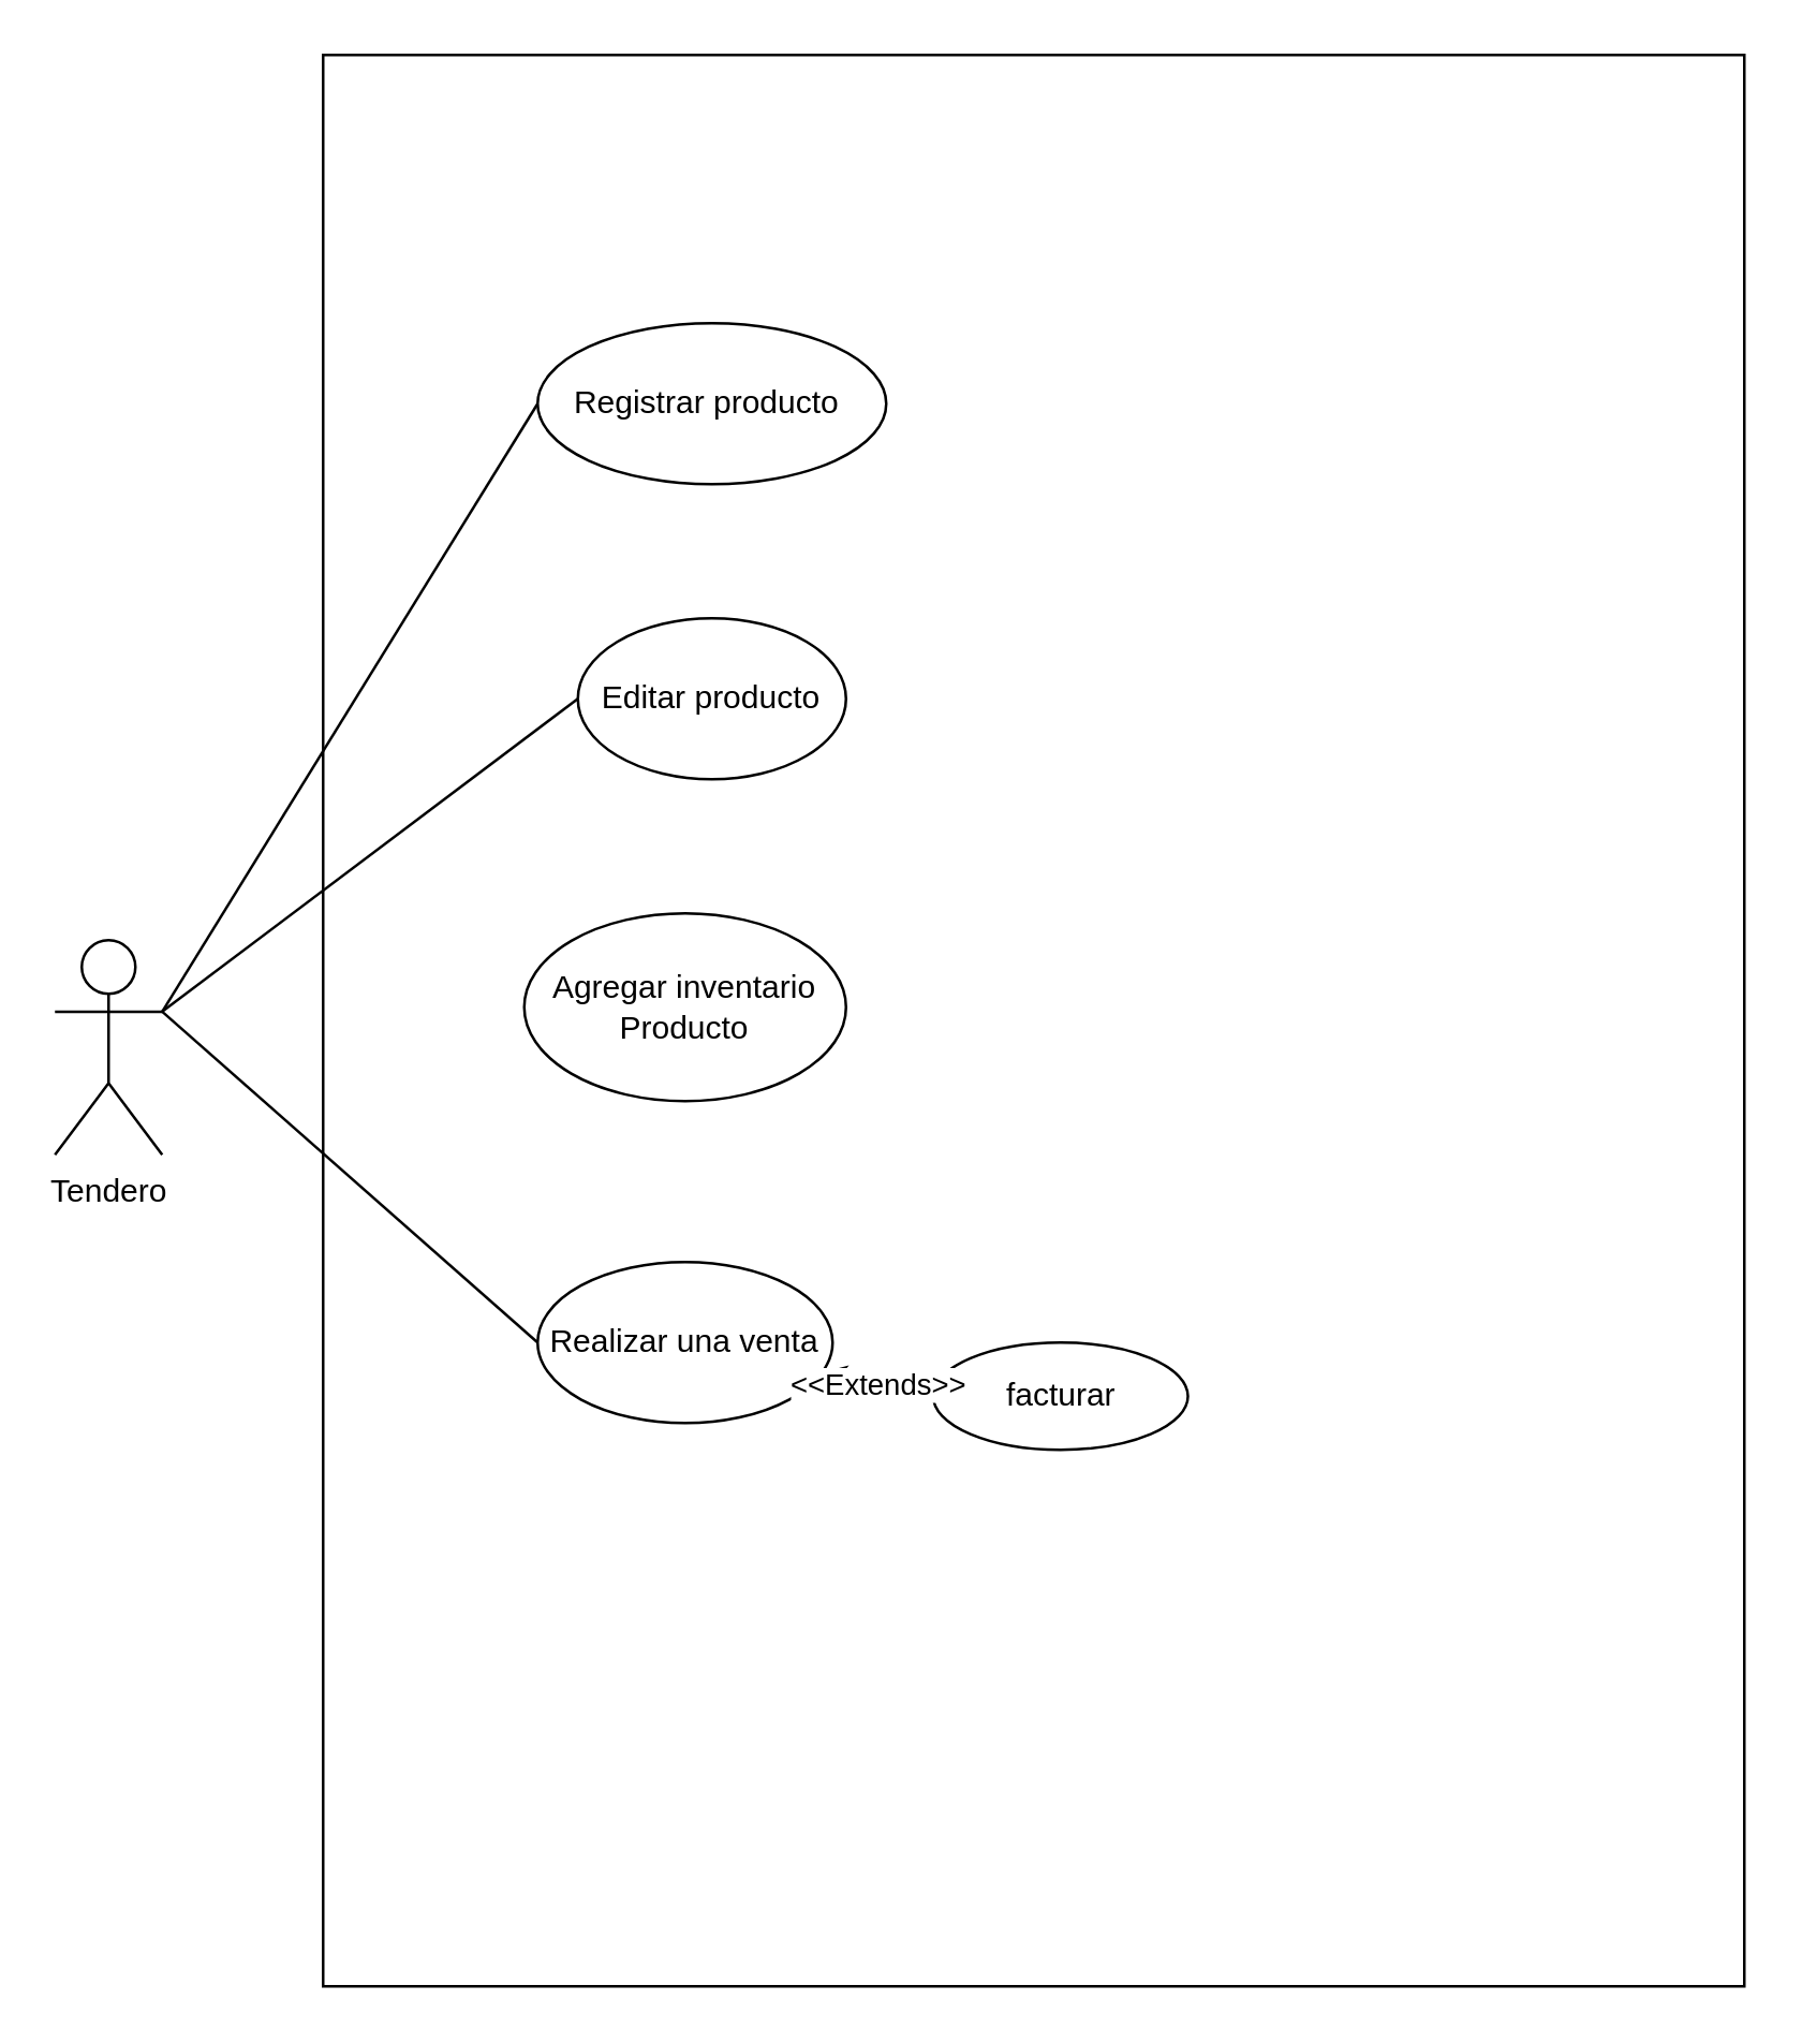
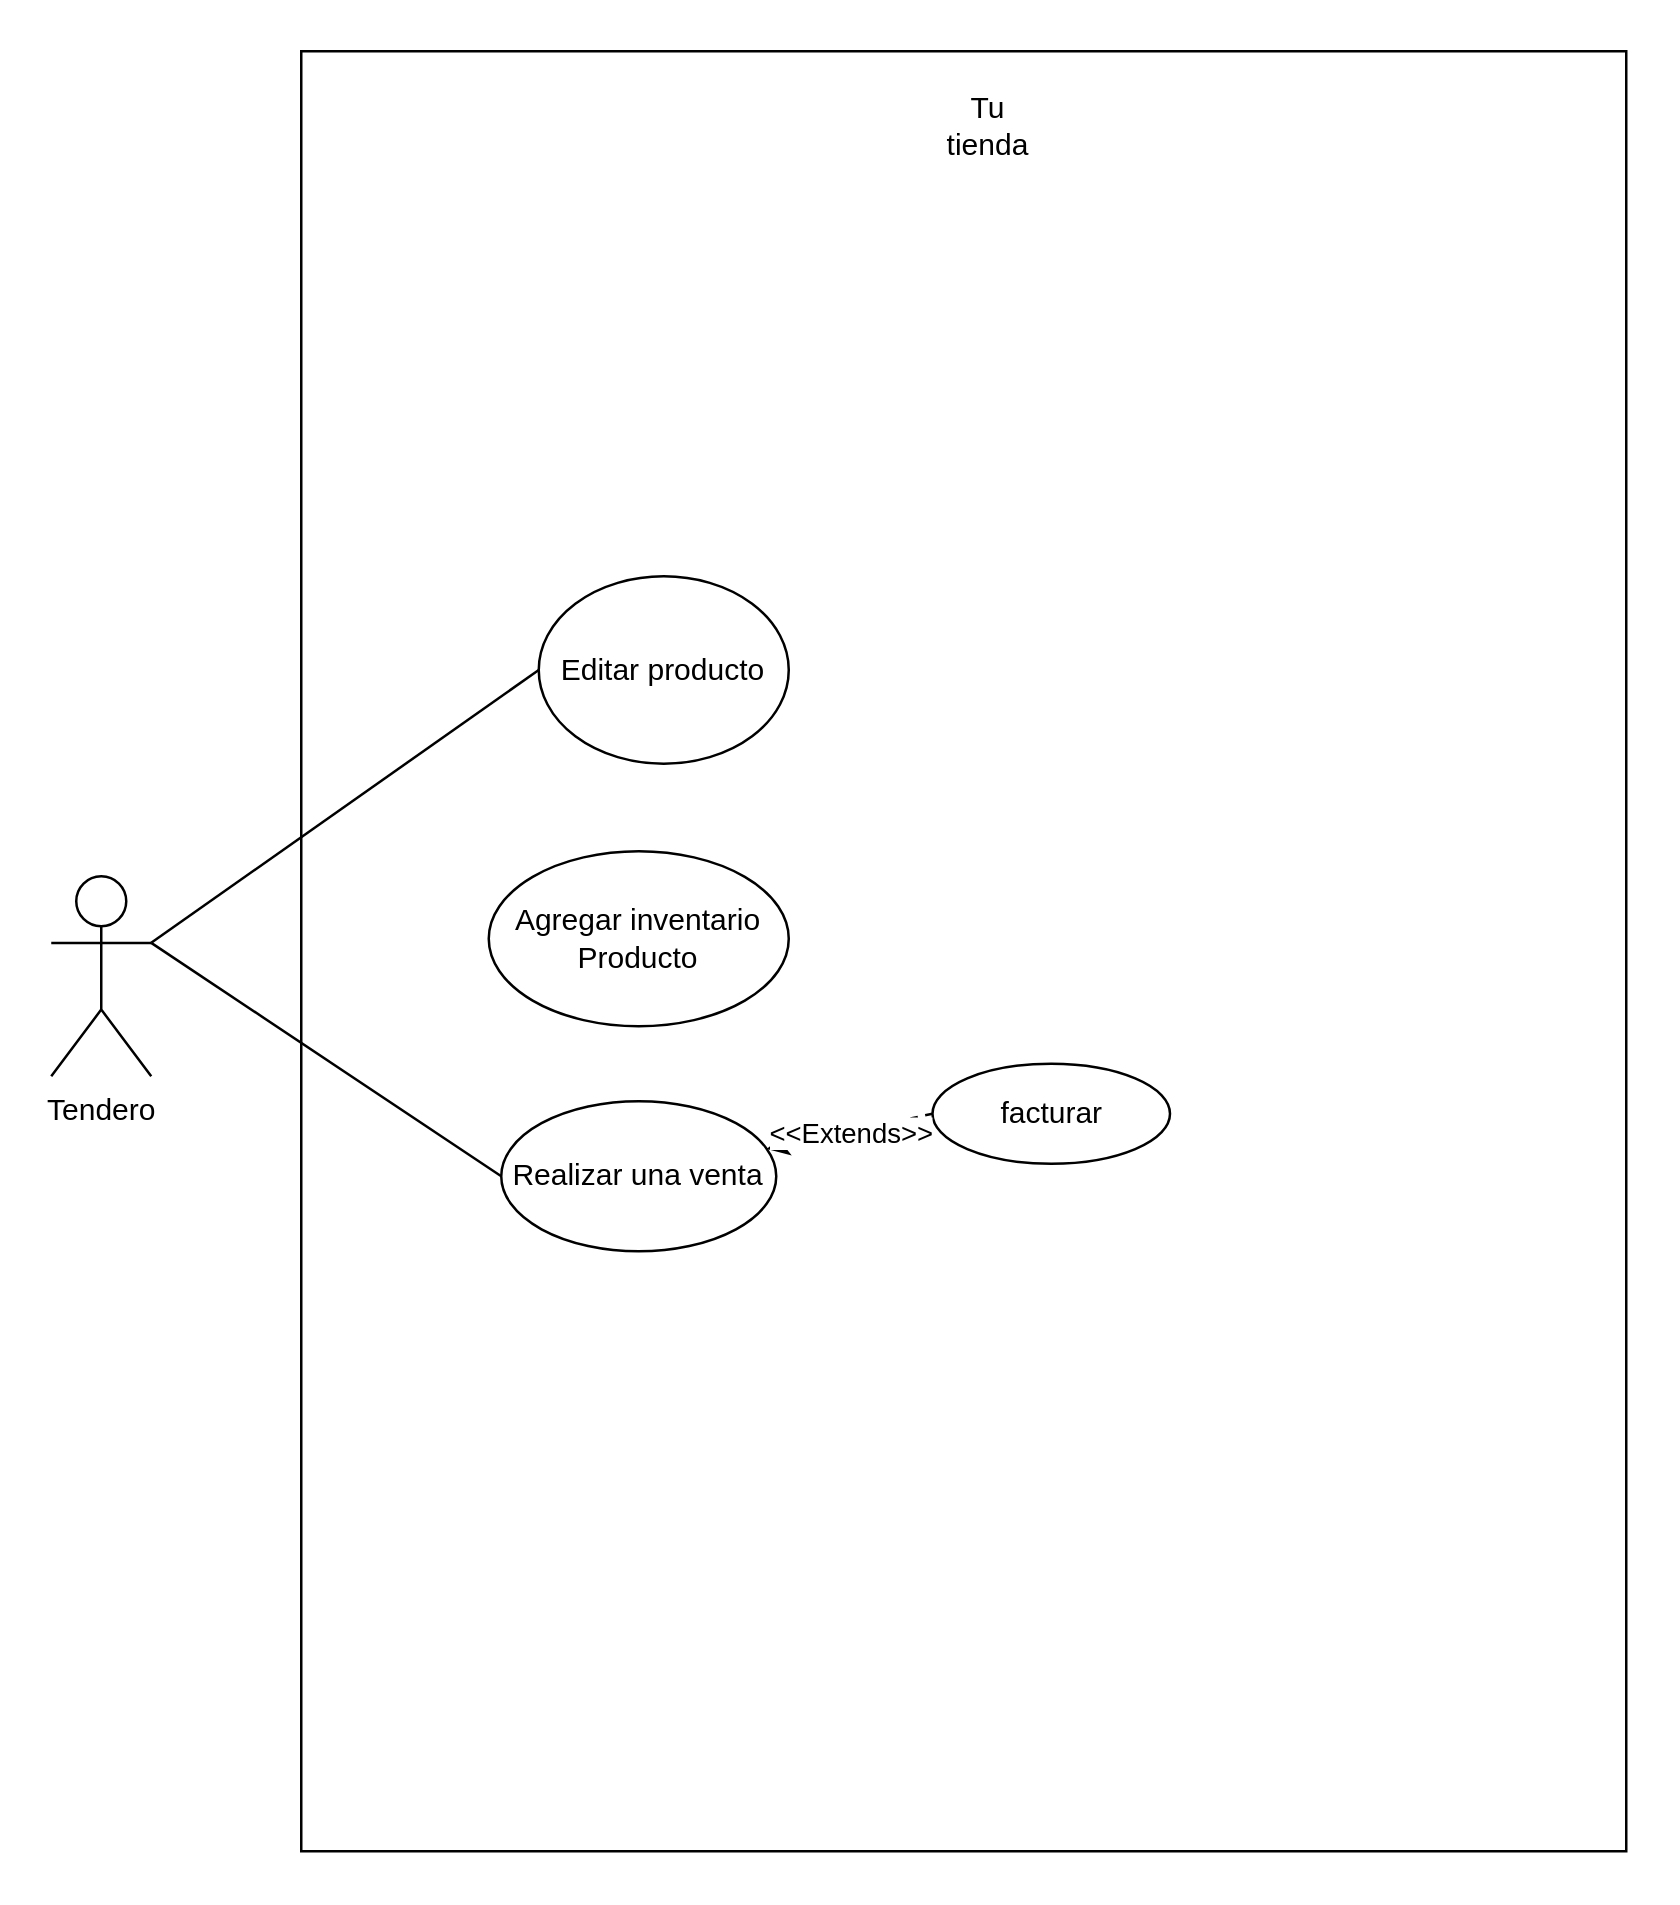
+ <mxCell id="11" value="Tu tienda" style="text;html=1;strokeColor=none;fillColor=none;align=center;verticalAlign=middle;whiteSpace=wrap;rounded=0;" vertex="1" parent="1"><mxGeometry x="375" y="40" width="40" height="20" as="geometry" /></mxCell>
- <mxCell id="4" value="Registrar producto&amp;nbsp;" style="ellipse;whiteSpace=wrap;html=1;" vertex="1" parent="1"><mxGeometry x="200" y="120" width="130" height="60" as="geometry" /></mxCell>
- <mxCell id="5" value="Editar producto" style="ellipse;whiteSpace=wrap;html=1;" vertex="1" parent="1"><mxGeometry x="215" y="230" width="100" height="60" as="geometry" /></mxCell>
+ <mxCell id="5" value="Editar producto" style="ellipse;whiteSpace=wrap;html=1;" vertex="1" parent="1"><mxGeometry x="215" y="230" width="100" height="75" as="geometry" /></mxCell>
- <mxCell id="8" value="" style="endArrow=none;html=1;exitX=1;exitY=0.333;exitDx=0;exitDy=0;exitPerimeter=0;entryX=0;entryY=0.5;entryDx=0;entryDy=0;" edge="1" parent="1" source="3" target="4"><mxGeometry width="50" height="50" relative="1" as="geometry"><mxPoint x="230" y="410" as="sourcePoint" /><mxPoint x="183" y="159" as="targetPoint" /></mxGeometry></mxCell>
- <mxCell id="7" value="Realizar una venta" style="ellipse;whiteSpace=wrap;html=1;" vertex="1" parent="1"><mxGeometry x="200" y="470" width="110" height="60" as="geometry" /></mxCell>
+ <mxCell id="7" value="Realizar una venta" style="ellipse;whiteSpace=wrap;html=1;" vertex="1" parent="1"><mxGeometry x="200" y="440" width="110" height="60" as="geometry" /></mxCell>
- <mxCell id="12" value="facturar" style="ellipse;whiteSpace=wrap;html=1;" vertex="1" parent="1"><mxGeometry x="347.5" y="500" width="95" height="40" as="geometry" /></mxCell>
+ <mxCell id="12" value="facturar" style="ellipse;whiteSpace=wrap;html=1;" vertex="1" parent="1"><mxGeometry x="372.5" y="425" width="95" height="40" as="geometry" /></mxCell>
